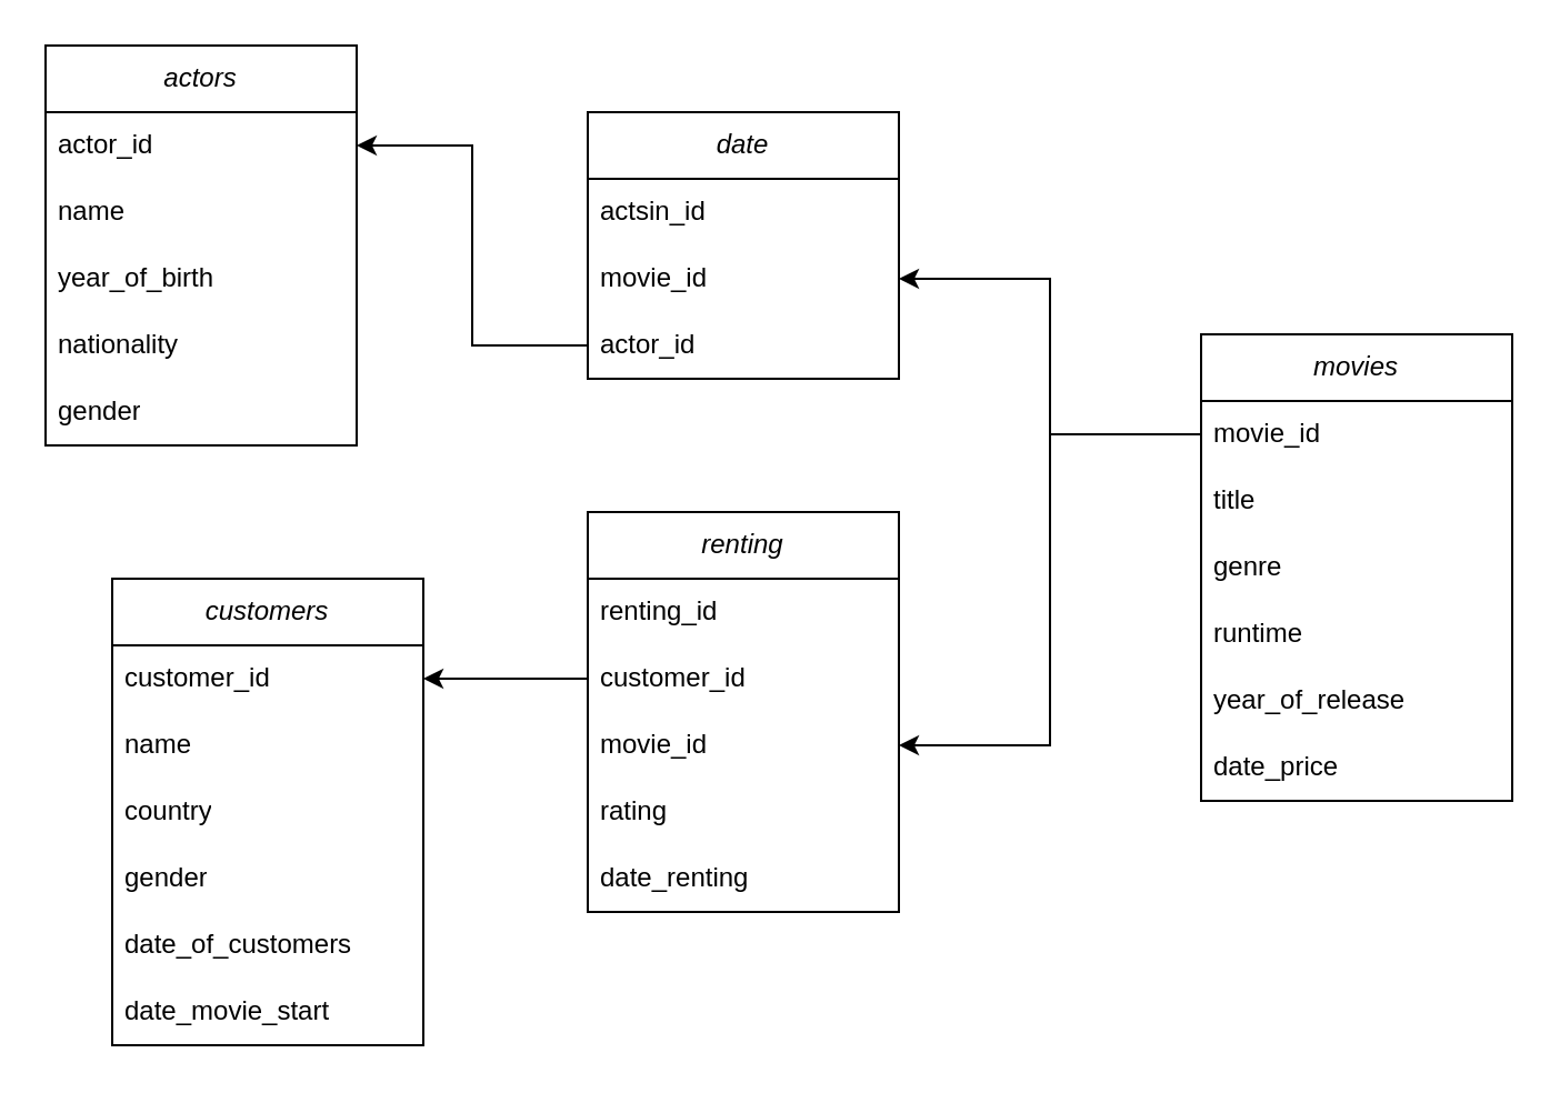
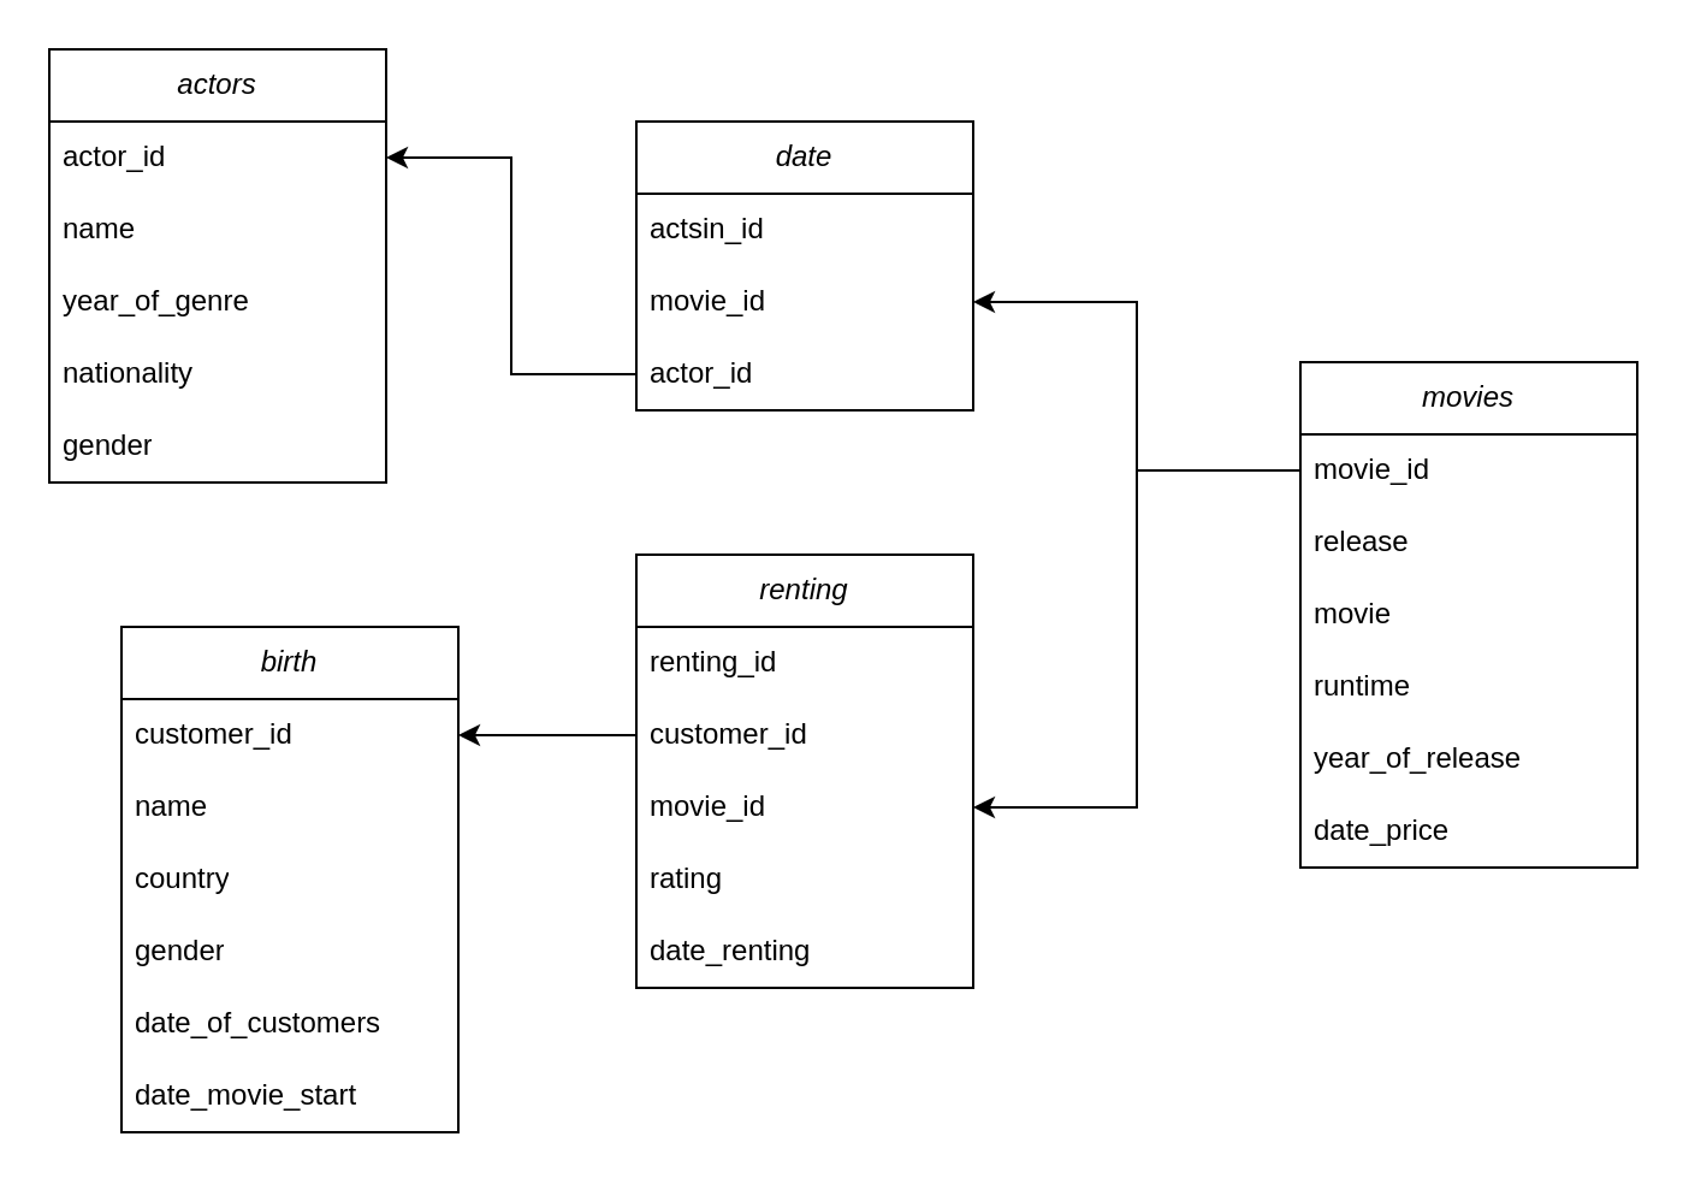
- <mxCell id="16" value="year_of_birth" style="text;strokeColor=none;fillColor=none;align=left;verticalAlign=middle;spacingLeft=4;spacingRight=4;overflow=hidden;points=[[0,0.5],[1,0.5]];portConstraint=eastwest;rotatable=0;whiteSpace=wrap;html=1;" vertex="1" parent="13"><mxGeometry y="90" width="140" height="30" as="geometry" /></mxCell>
+ <mxCell id="16" value="year_of_genre" style="text;strokeColor=none;fillColor=none;align=left;verticalAlign=middle;spacingLeft=4;spacingRight=4;overflow=hidden;points=[[0,0.5],[1,0.5]];portConstraint=eastwest;rotatable=0;whiteSpace=wrap;html=1;" vertex="1" parent="13"><mxGeometry y="90" width="140" height="30" as="geometry" /></mxCell>
- <mxCell id="4" value="title" style="text;strokeColor=none;fillColor=none;align=left;verticalAlign=middle;spacingLeft=4;spacingRight=4;overflow=hidden;points=[[0,0.5],[1,0.5]];portConstraint=eastwest;rotatable=0;whiteSpace=wrap;html=1;" vertex="1" parent="2"><mxGeometry y="60" width="140" height="30" as="geometry" /></mxCell>
+ <mxCell id="4" value="release" style="text;strokeColor=none;fillColor=none;align=left;verticalAlign=middle;spacingLeft=4;spacingRight=4;overflow=hidden;points=[[0,0.5],[1,0.5]];portConstraint=eastwest;rotatable=0;whiteSpace=wrap;html=1;" vertex="1" parent="2"><mxGeometry y="60" width="140" height="30" as="geometry" /></mxCell>
- <mxCell id="5" value="genre" style="text;strokeColor=none;fillColor=none;align=left;verticalAlign=middle;spacingLeft=4;spacingRight=4;overflow=hidden;points=[[0,0.5],[1,0.5]];portConstraint=eastwest;rotatable=0;whiteSpace=wrap;html=1;" vertex="1" parent="2"><mxGeometry y="90" width="140" height="30" as="geometry" /></mxCell>
+ <mxCell id="5" value="movie" style="text;strokeColor=none;fillColor=none;align=left;verticalAlign=middle;spacingLeft=4;spacingRight=4;overflow=hidden;points=[[0,0.5],[1,0.5]];portConstraint=eastwest;rotatable=0;whiteSpace=wrap;html=1;" vertex="1" parent="2"><mxGeometry y="90" width="140" height="30" as="geometry" /></mxCell>
- <mxCell id="19" value="&lt;i&gt;customers&lt;/i&gt;" style="swimlane;fontStyle=0;childLayout=stackLayout;horizontal=1;startSize=30;horizontalStack=0;resizeParent=1;resizeParentMax=0;resizeLast=0;collapsible=1;marginBottom=0;whiteSpace=wrap;html=1;" vertex="1" parent="1"><mxGeometry x="50" y="260" width="140" height="210" as="geometry" /></mxCell>
+ <mxCell id="19" value="&lt;i&gt;birth&lt;/i&gt;" style="swimlane;fontStyle=0;childLayout=stackLayout;horizontal=1;startSize=30;horizontalStack=0;resizeParent=1;resizeParentMax=0;resizeLast=0;collapsible=1;marginBottom=0;whiteSpace=wrap;html=1;" vertex="1" parent="1"><mxGeometry x="50" y="260" width="140" height="210" as="geometry" /></mxCell>
